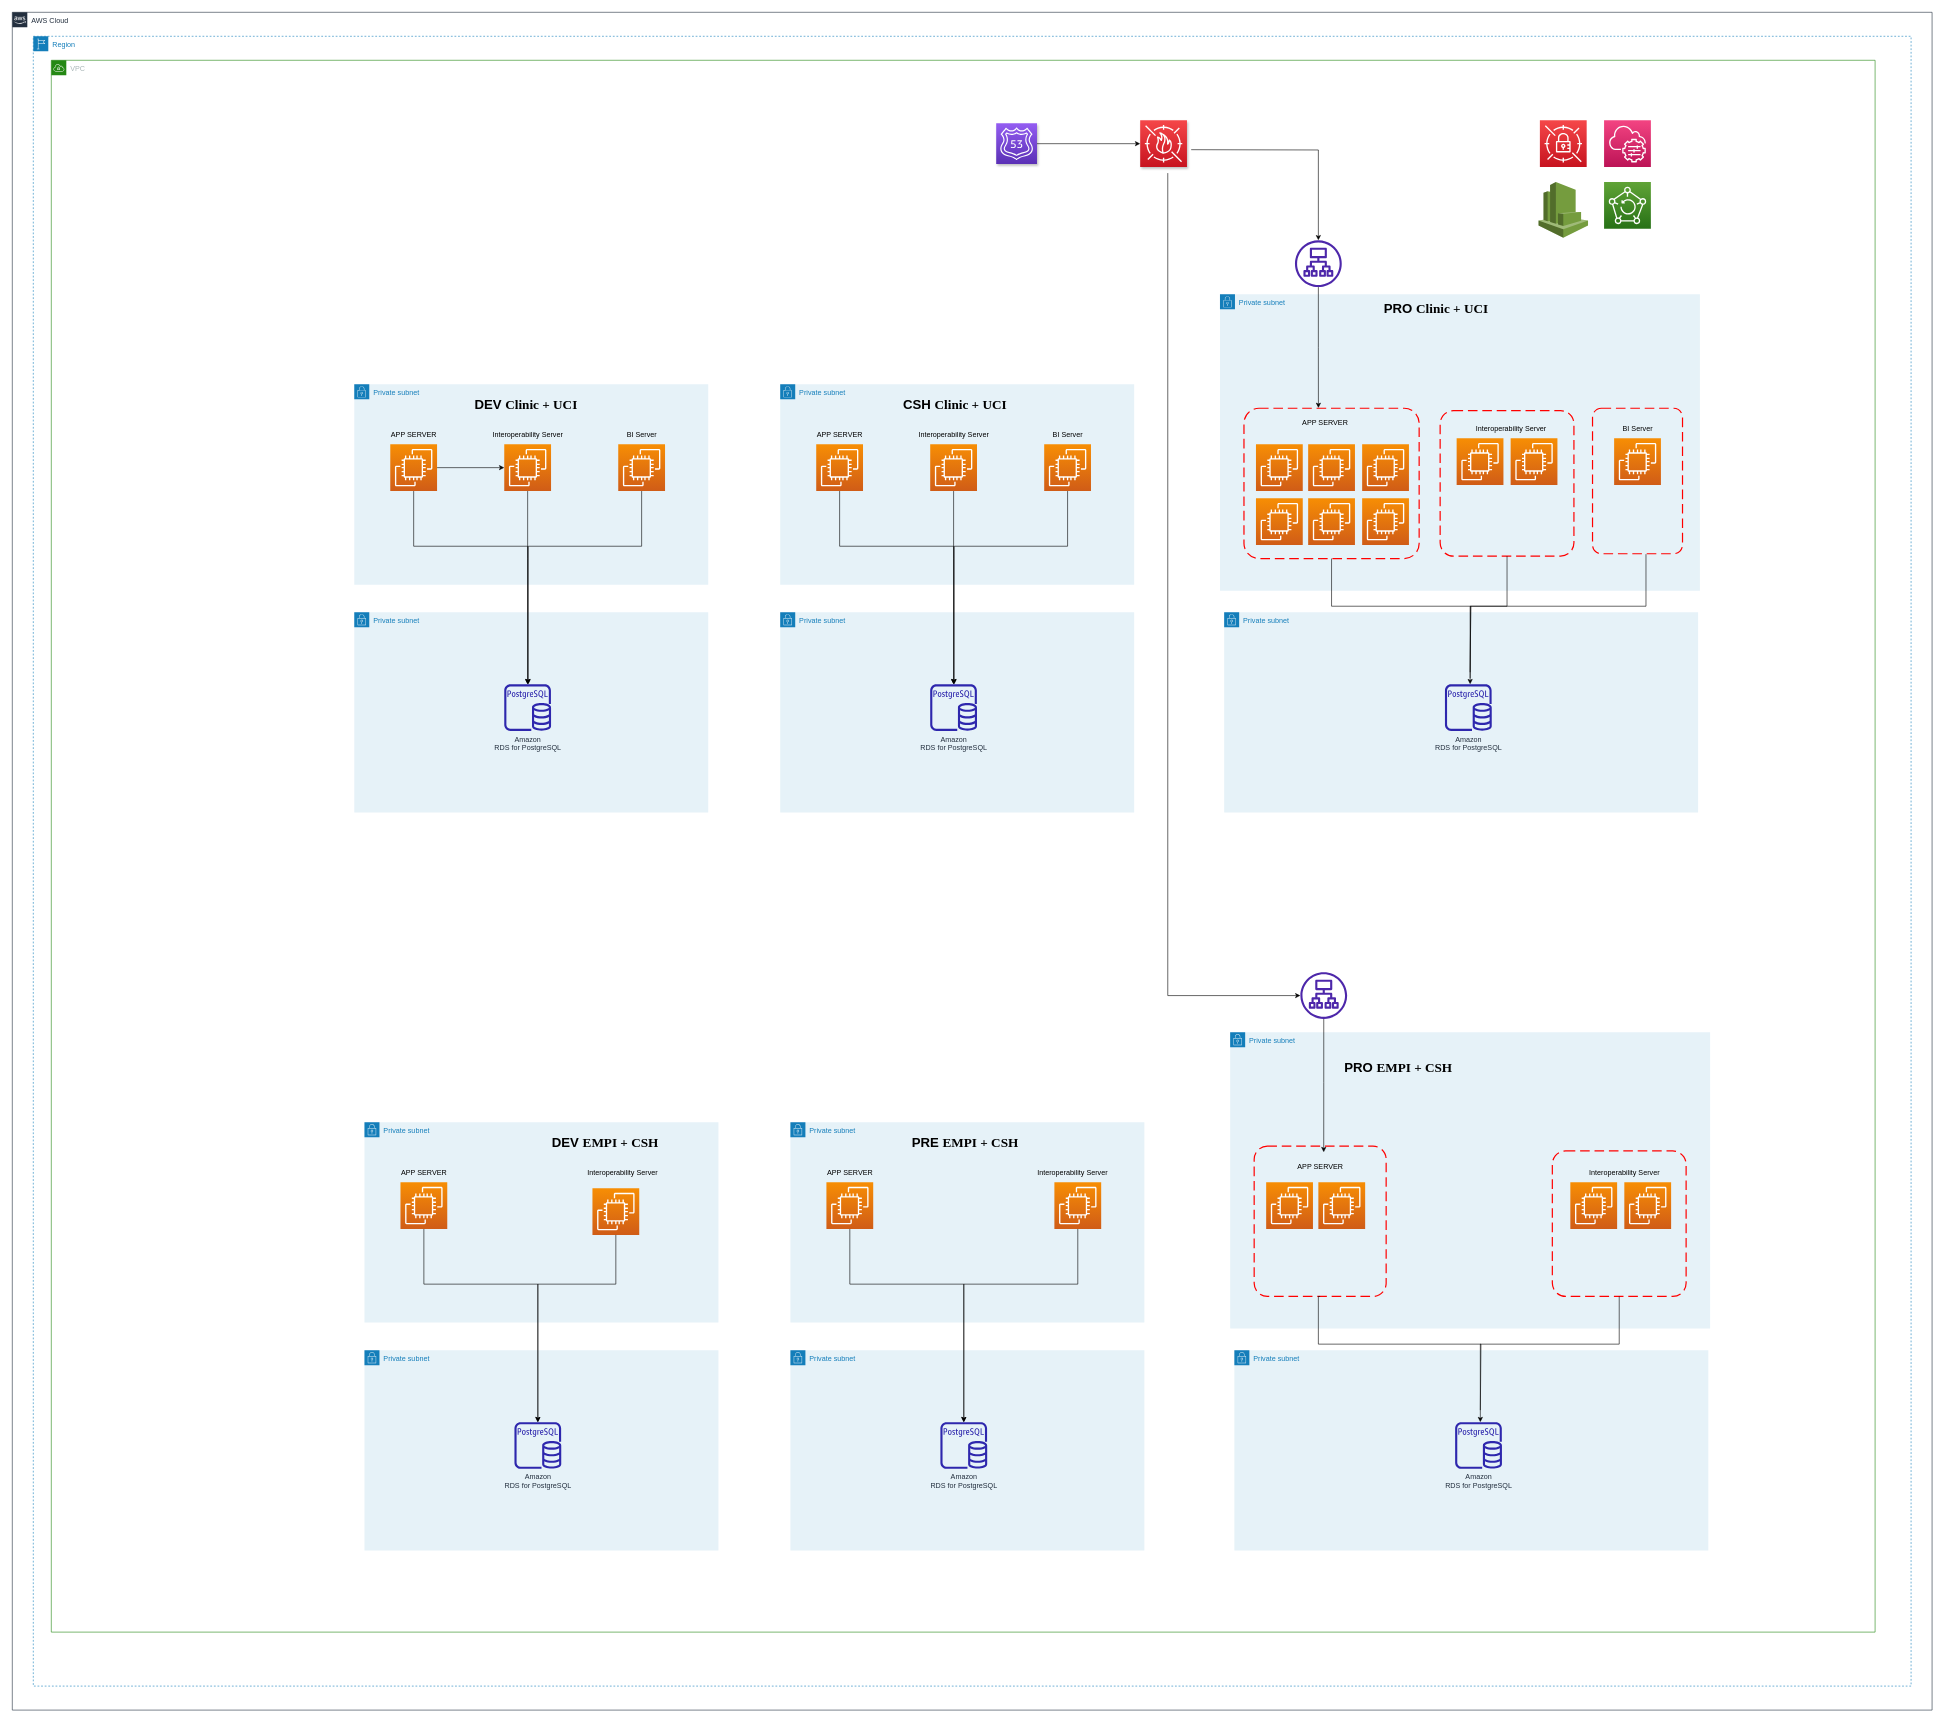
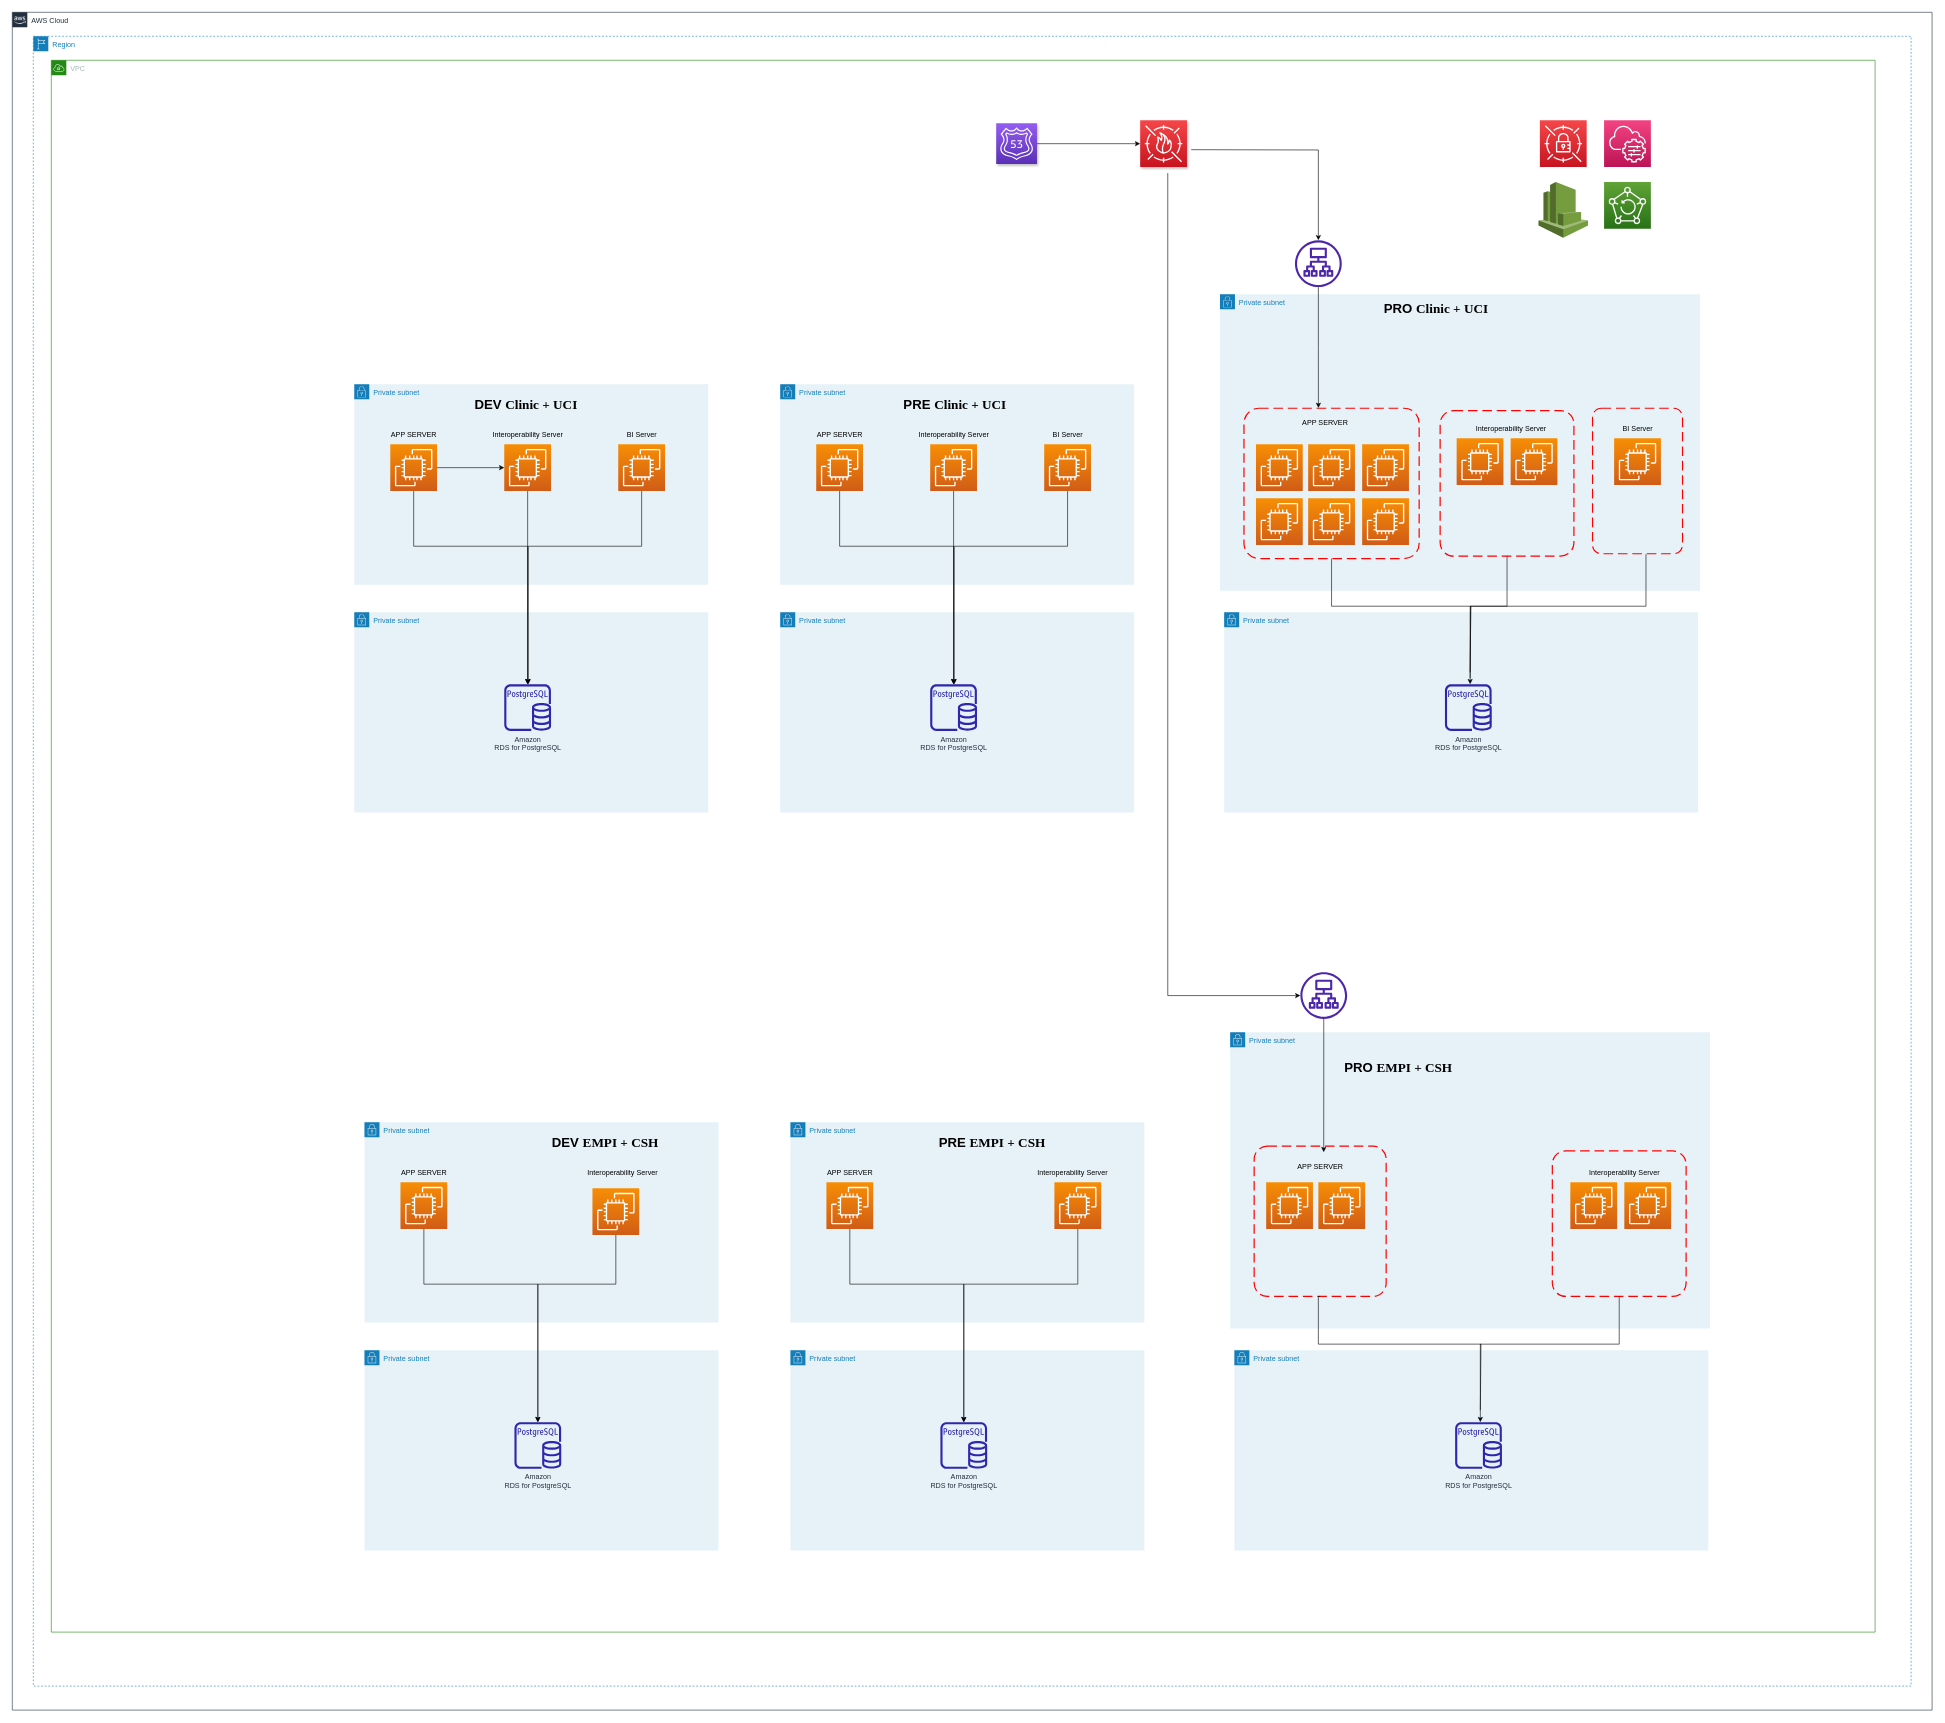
- <mxCell id="25" value="&lt;b style=&quot;font-size: 22px;&quot;&gt;CSH&amp;nbsp;&lt;span style=&quot;font-family: Calibri;&quot;&gt;Clinic&lt;/span&gt;&lt;span style=&quot;font-family: Calibri;&quot;&gt; + UCI&lt;/span&gt;&lt;/b&gt;" style="text;html=1;strokeColor=none;fillColor=none;align=center;verticalAlign=middle;whiteSpace=wrap;rounded=0;" parent="18" vertex="1"><mxGeometry x="138" y="20" width="307" height="30" as="geometry" /></mxCell>
+ <mxCell id="25" value="&lt;b style=&quot;font-size: 22px;&quot;&gt;PRE&amp;nbsp;&lt;span style=&quot;font-family: Calibri;&quot;&gt;Clinic&lt;/span&gt;&lt;span style=&quot;font-family: Calibri;&quot;&gt; + UCI&lt;/span&gt;&lt;/b&gt;" style="text;html=1;strokeColor=none;fillColor=none;align=center;verticalAlign=middle;whiteSpace=wrap;rounded=0;" parent="18" vertex="1"><mxGeometry x="138" y="20" width="307" height="30" as="geometry" /></mxCell>
- <mxCell id="75" value="&lt;b style=&quot;font-size: 22px;&quot;&gt;PRE&amp;nbsp;&lt;/b&gt;&lt;b style=&quot;border-color: var(--border-color); font-size: 22px;&quot;&gt;&lt;font style=&quot;border-color: var(--border-color);&quot; face=&quot;Calibri&quot;&gt;EMPI + CSH&lt;/font&gt;&lt;/b&gt;" style="text;html=1;strokeColor=none;fillColor=none;align=center;verticalAlign=middle;whiteSpace=wrap;rounded=0;" parent="70" vertex="1"><mxGeometry x="138" y="20" width="307" height="30" as="geometry" /></mxCell>
+ <mxCell id="75" value="&lt;b style=&quot;font-size: 22px;&quot;&gt;PRE&amp;nbsp;&lt;/b&gt;&lt;b style=&quot;border-color: var(--border-color); font-size: 22px;&quot;&gt;&lt;font style=&quot;border-color: var(--border-color);&quot; face=&quot;Calibri&quot;&gt;EMPI + CSH&lt;/font&gt;&lt;/b&gt;" style="text;html=1;strokeColor=none;fillColor=none;align=center;verticalAlign=middle;whiteSpace=wrap;rounded=0;" parent="70" vertex="1"><mxGeometry x="183" y="20" width="307" height="30" as="geometry" /></mxCell>
